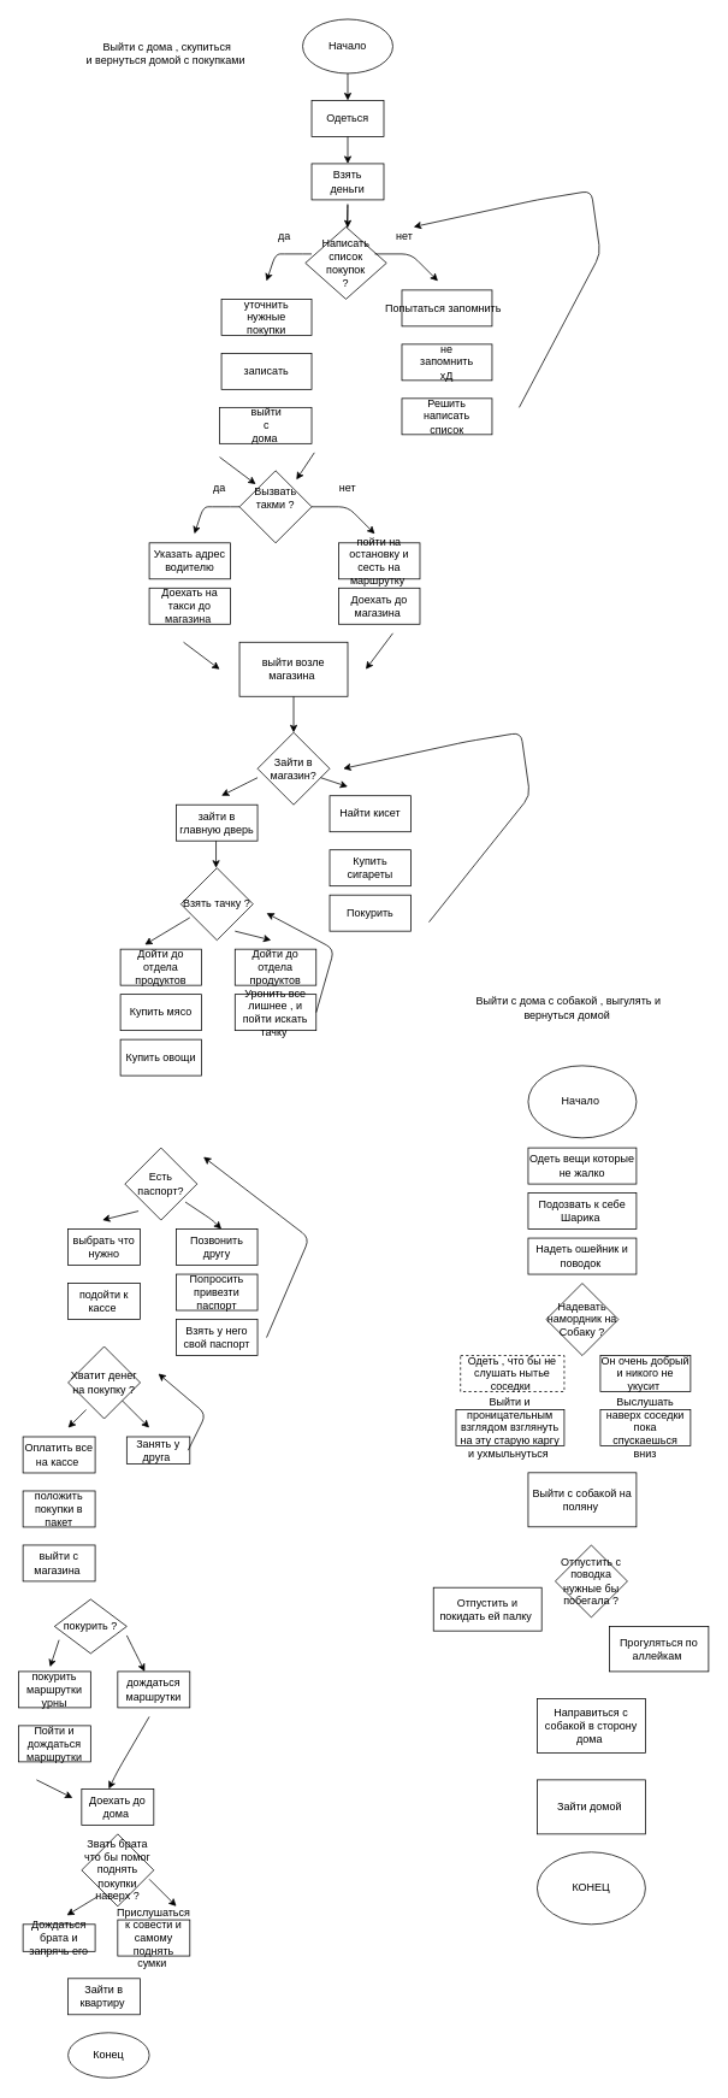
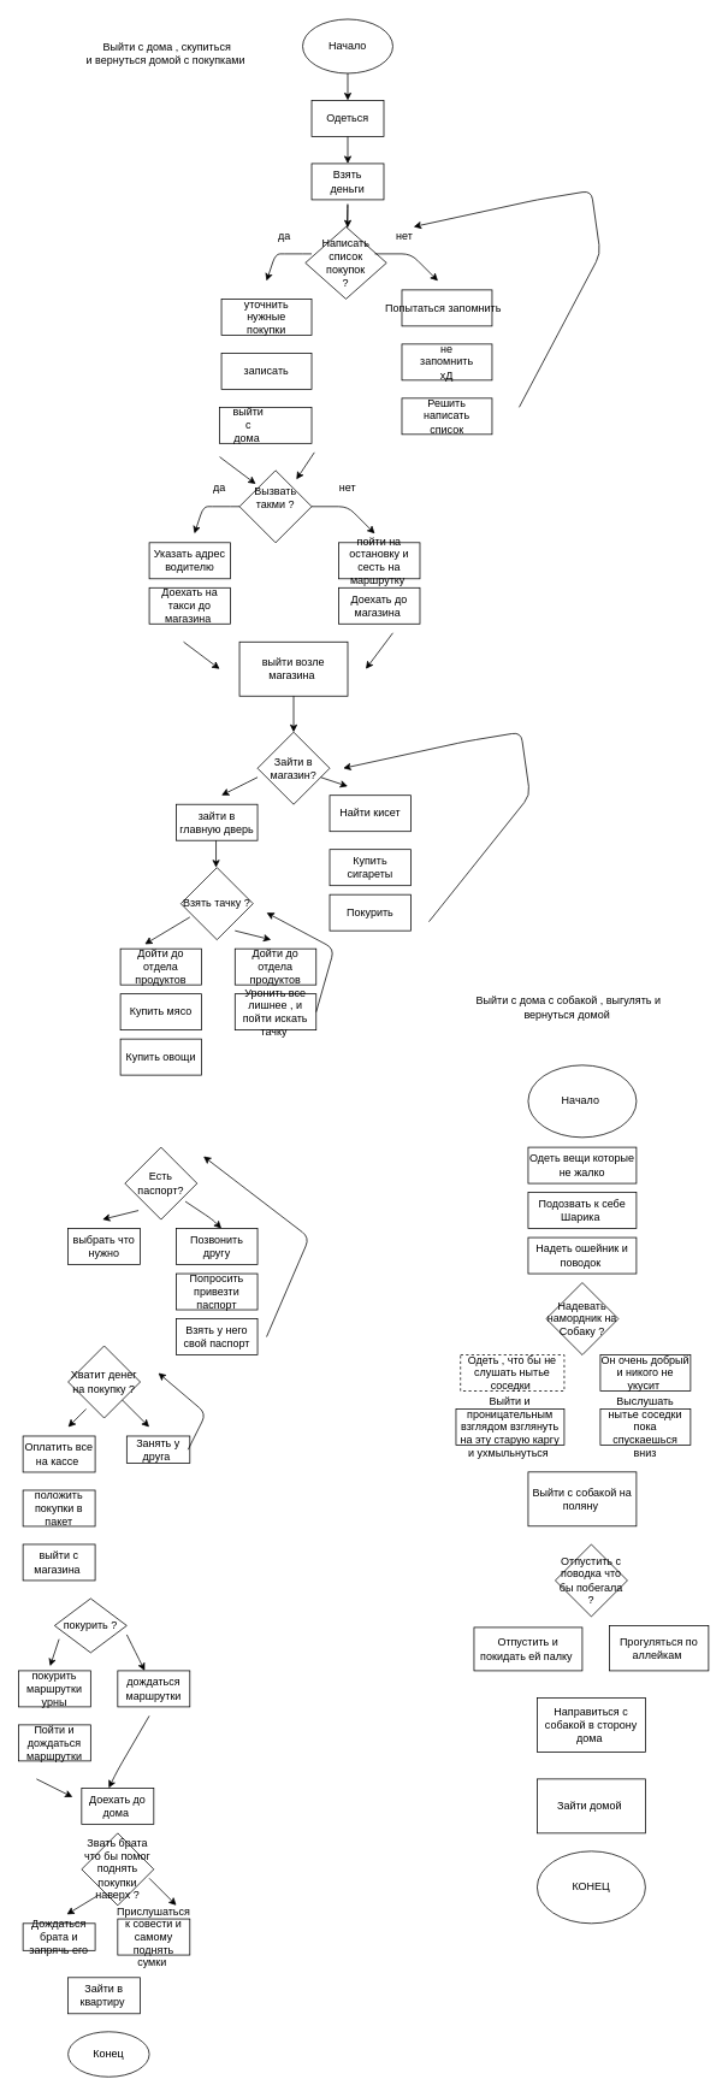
- <mxCell id="29" value="выйти с дома&amp;nbsp;" style="text;html=1;strokeColor=none;fillColor=none;align=center;verticalAlign=middle;whiteSpace=wrap;rounded=0;" vertex="1" parent="1"><mxGeometry x="275" y="460" width="40" height="20" as="geometry" /></mxCell>
+ <mxCell id="29" value="выйти с дома&amp;nbsp;" style="text;html=1;strokeColor=none;fillColor=none;align=center;verticalAlign=middle;whiteSpace=wrap;rounded=0;" vertex="1" parent="1"><mxGeometry x="255" y="460" width="40" height="20" as="geometry" /></mxCell>
- <mxCell id="71" value="подойти к кассе&amp;nbsp;" style="rounded=0;whiteSpace=wrap;html=1;" vertex="1" parent="1"><mxGeometry x="75" y="1420" width="80" height="40" as="geometry" /></mxCell>
- <mxCell id="107" value="Выслушать наверх соседки пока спускаешься вниз" style="rounded=0;whiteSpace=wrap;html=1;" vertex="1" parent="1"><mxGeometry x="665" y="1560" width="100" height="40" as="geometry" /></mxCell>
+ <mxCell id="107" value="Выслушать нытье соседки пока спускаешься вниз" style="rounded=0;whiteSpace=wrap;html=1;" vertex="1" parent="1"><mxGeometry x="665" y="1560" width="100" height="40" as="geometry" /></mxCell>
- <mxCell id="110" value="Отпустить с поводка нужные бы побегала ?" style="rhombus;whiteSpace=wrap;html=1;" vertex="1" parent="1"><mxGeometry x="615" y="1710" width="80" height="80" as="geometry" /></mxCell>
+ <mxCell id="110" value="Отпустить с поводка что бы побегала ?" style="rhombus;whiteSpace=wrap;html=1;" vertex="1" parent="1"><mxGeometry x="615" y="1710" width="80" height="80" as="geometry" /></mxCell>
- <mxCell id="112" value="Отпустить и покидать ей палку&amp;nbsp;" style="rounded=0;whiteSpace=wrap;html=1;" vertex="1" parent="1"><mxGeometry x="480" y="1757" width="120" height="48" as="geometry" /></mxCell>
+ <mxCell id="112" value="Отпустить и покидать ей палку&amp;nbsp;" style="rounded=0;whiteSpace=wrap;html=1;" vertex="1" parent="1"><mxGeometry x="525" y="1802" width="120" height="48" as="geometry" /></mxCell>
